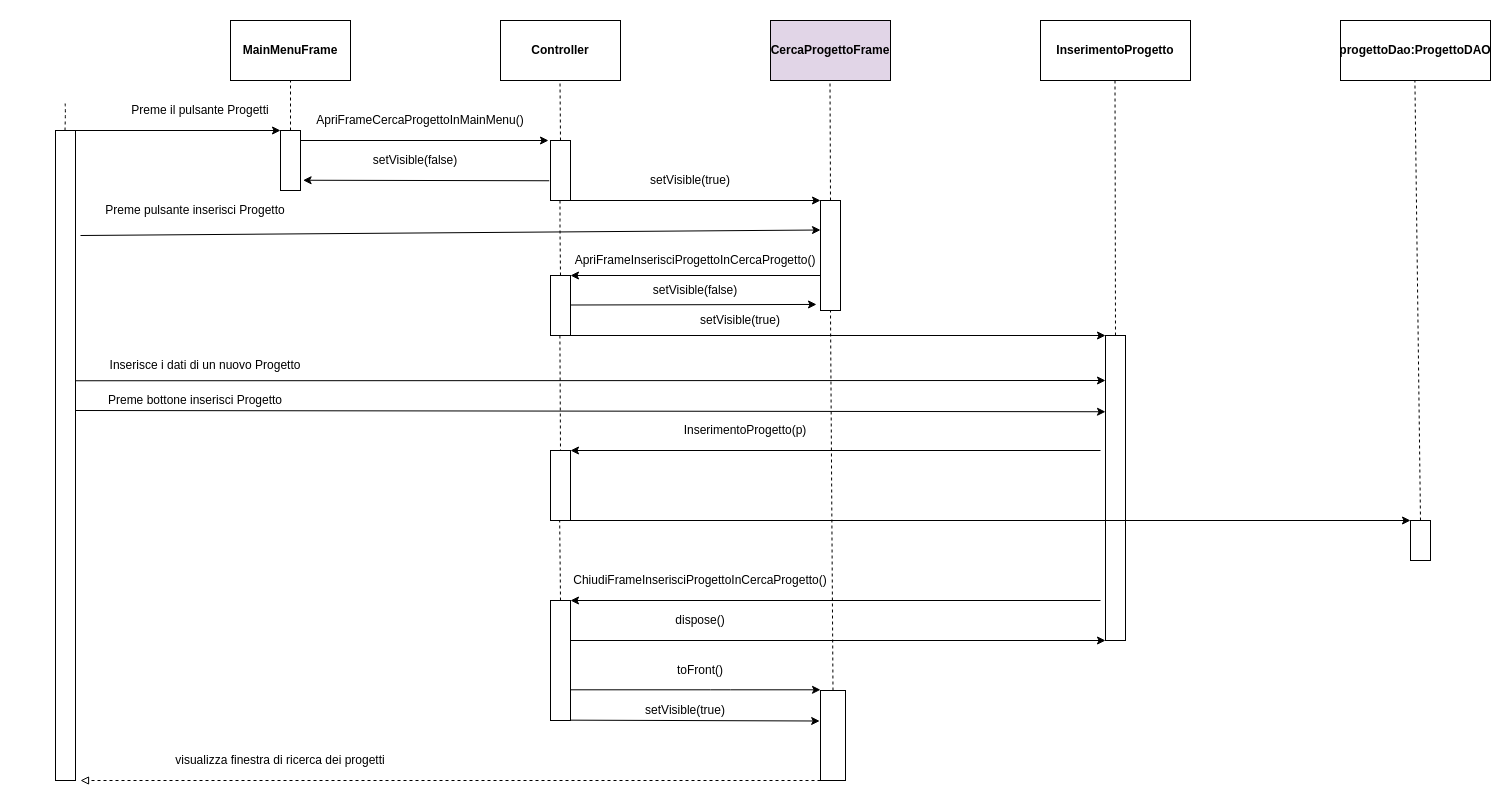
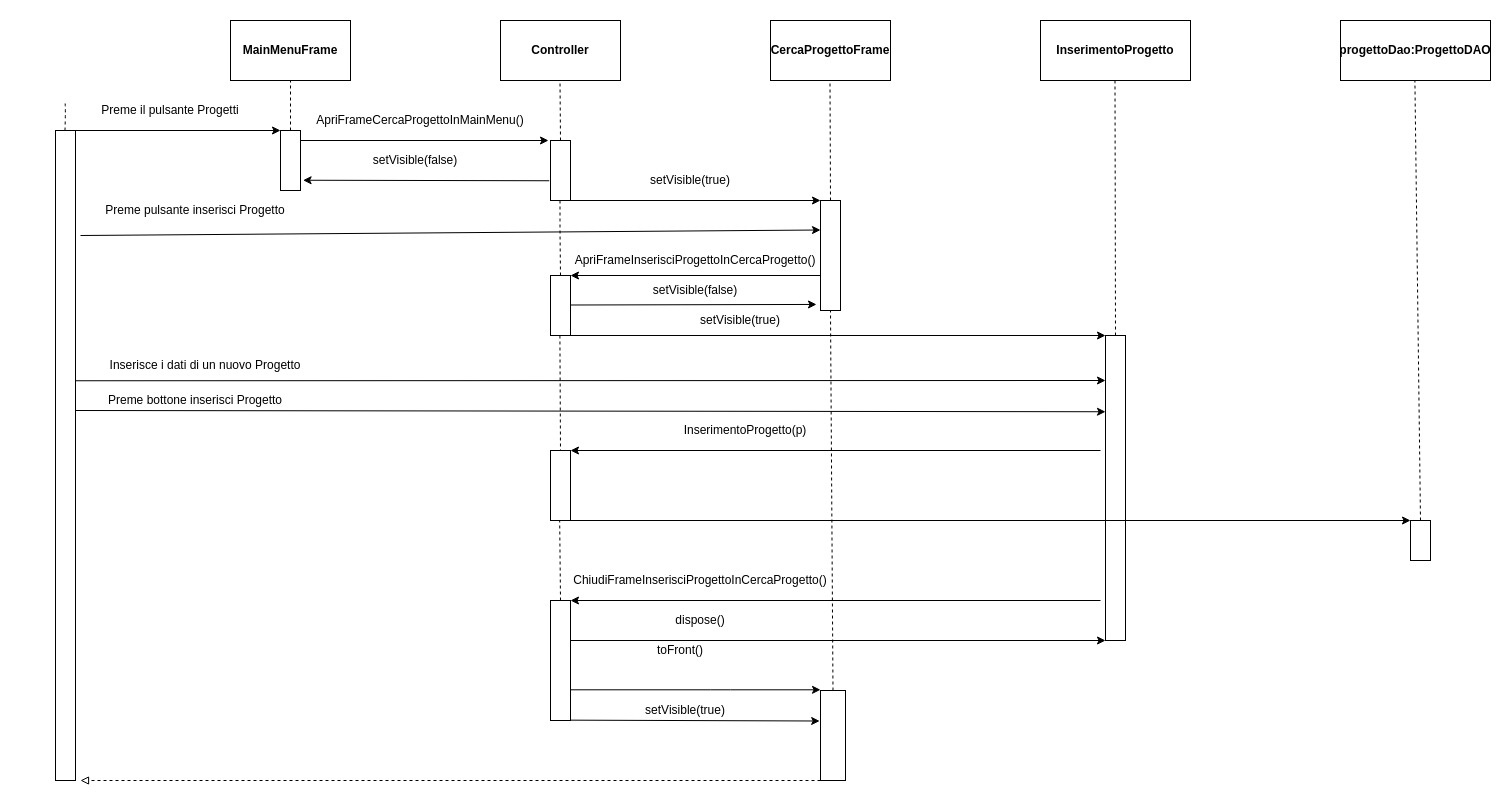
- <mxCell id="16" value="&lt;b&gt;CercaProgettoFrame&lt;/b&gt;" style="rounded=0;whiteSpace=wrap;html=1;fillColor=#e1d5e7;" parent="1" vertex="1"><mxGeometry x="770" y="20" width="120" height="60" as="geometry" /></mxCell>
+ <mxCell id="16" value="&lt;b&gt;CercaProgettoFrame&lt;/b&gt;" style="rounded=0;whiteSpace=wrap;html=1;" parent="1" vertex="1"><mxGeometry x="770" y="20" width="120" height="60" as="geometry" /></mxCell>
- <mxCell id="7" value="Preme il pulsante Progetti" style="text;html=1;strokeColor=none;fillColor=none;align=center;verticalAlign=middle;whiteSpace=wrap;rounded=0;" parent="1" vertex="1"><mxGeometry x="120" y="100" width="160" height="20" as="geometry" /></mxCell>
+ <mxCell id="7" value="Preme il pulsante Progetti" style="text;html=1;strokeColor=none;fillColor=none;align=center;verticalAlign=middle;whiteSpace=wrap;rounded=0;" parent="1" vertex="1"><mxGeometry x="90" y="100" width="160" height="20" as="geometry" /></mxCell>
- <mxCell id="55" value="toFront()" style="text;html=1;strokeColor=none;fillColor=none;align=center;verticalAlign=middle;whiteSpace=wrap;rounded=0;" vertex="1" parent="1"><mxGeometry x="660" y="660" width="80" height="20" as="geometry" /></mxCell>
+ <mxCell id="55" value="toFront()" style="text;html=1;strokeColor=none;fillColor=none;align=center;verticalAlign=middle;whiteSpace=wrap;rounded=0;" vertex="1" parent="1"><mxGeometry x="640" y="640" width="80" height="20" as="geometry" /></mxCell>
- <mxCell id="59" value="visualizza finestra di ricerca dei progetti" style="text;html=1;strokeColor=none;fillColor=none;align=center;verticalAlign=middle;whiteSpace=wrap;rounded=0;" vertex="1" parent="1"><mxGeometry x="100" y="750" width="360" height="20" as="geometry" /></mxCell>
